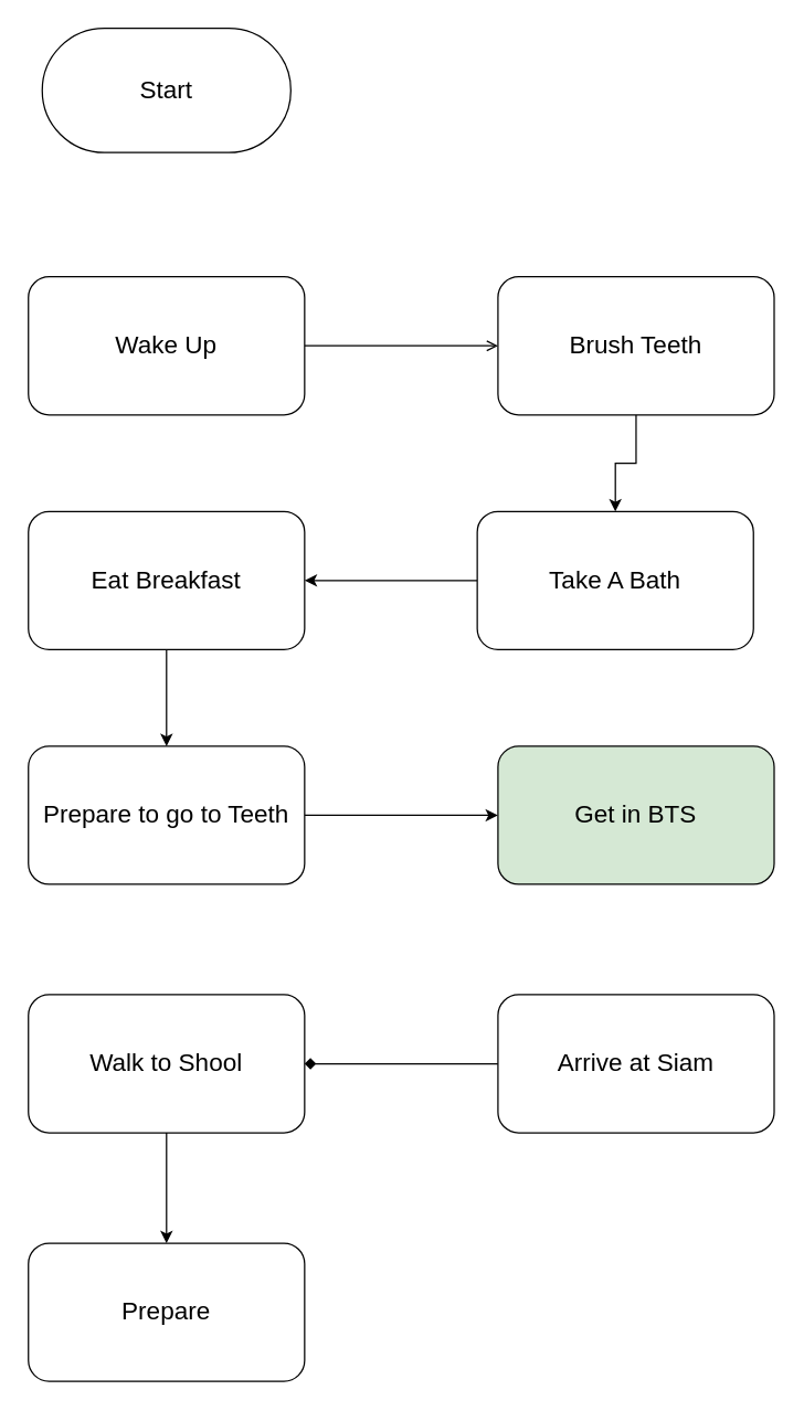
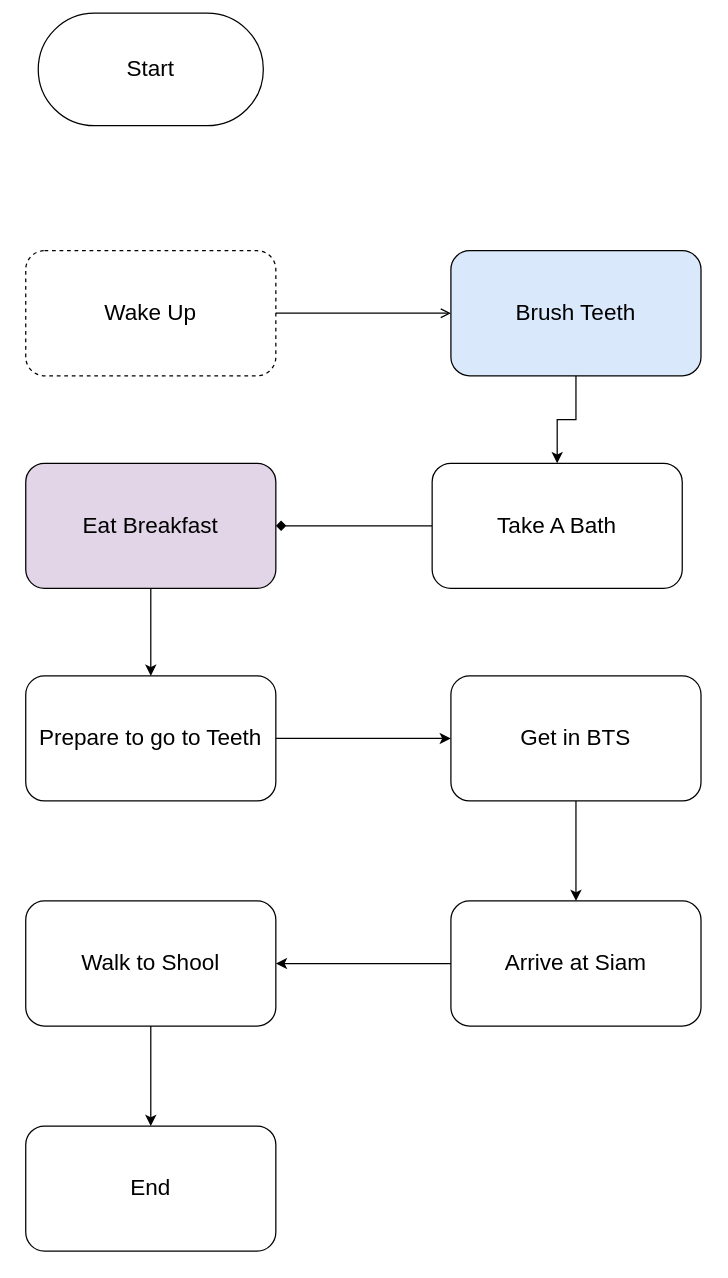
- <mxCell id="2" value="Start" style="rounded=1;whiteSpace=wrap;html=1;fontSize=18;arcSize=50;" vertex="1" parent="1"><mxGeometry x="30" y="20" width="180" height="90" as="geometry" /></mxCell>
+ <mxCell id="2" value="Start" style="rounded=1;whiteSpace=wrap;html=1;fontSize=18;arcSize=50;" vertex="1" parent="1"><mxGeometry x="30" y="10" width="180" height="90" as="geometry" /></mxCell>
- <mxCell id="4" value="Wake Up" style="rounded=1;whiteSpace=wrap;html=1;fontSize=18;" vertex="1" parent="1"><mxGeometry x="20" y="200" width="200" height="100" as="geometry" /></mxCell>
+ <mxCell id="4" value="Wake Up" style="rounded=1;whiteSpace=wrap;html=1;fontSize=18;dashed=1;" vertex="1" parent="1"><mxGeometry x="20" y="200" width="200" height="100" as="geometry" /></mxCell>
- <mxCell id="6" value="Brush Teeth" style="rounded=1;whiteSpace=wrap;html=1;fontSize=18;" vertex="1" parent="1"><mxGeometry x="360" y="200" width="200" height="100" as="geometry" /></mxCell>
+ <mxCell id="6" value="Brush Teeth" style="rounded=1;whiteSpace=wrap;html=1;fontSize=18;fillColor=#dae8fc;" vertex="1" parent="1"><mxGeometry x="360" y="200" width="200" height="100" as="geometry" /></mxCell>
- <mxCell id="10" value="Eat Breakfast" style="rounded=1;whiteSpace=wrap;html=1;fontSize=18;" vertex="1" parent="1"><mxGeometry x="20" y="370" width="200" height="100" as="geometry" /></mxCell>
+ <mxCell id="10" value="Eat Breakfast" style="rounded=1;whiteSpace=wrap;html=1;fontSize=18;fillColor=#e1d5e7;" vertex="1" parent="1"><mxGeometry x="20" y="370" width="200" height="100" as="geometry" /></mxCell>
- <mxCell id="7" style="edgeStyle=orthogonalEdgeStyle;rounded=0;orthogonalLoop=1;jettySize=auto;html=1;fontSize=18;" edge="1" parent="1" source="8" target="10"><mxGeometry relative="1" as="geometry"><mxPoint x="230" y="420" as="targetPoint" /></mxGeometry></mxCell>
+ <mxCell id="7" style="edgeStyle=orthogonalEdgeStyle;rounded=0;orthogonalLoop=1;jettySize=auto;html=1;fontSize=18;endArrow=diamond;" edge="1" parent="1" source="8" target="10"><mxGeometry relative="1" as="geometry"><mxPoint x="230" y="420" as="targetPoint" /></mxGeometry></mxCell>
- <mxCell id="14" value="Get in BTS" style="rounded=1;whiteSpace=wrap;html=1;fontSize=18;fillColor=#d5e8d4;" vertex="1" parent="1"><mxGeometry x="360" y="540" width="200" height="100" as="geometry" /></mxCell>
+ <mxCell id="14" value="Get in BTS" style="rounded=1;whiteSpace=wrap;html=1;fontSize=18;" vertex="1" parent="1"><mxGeometry x="360" y="540" width="200" height="100" as="geometry" /></mxCell>
+ <mxCell id="13" style="edgeStyle=orthogonalEdgeStyle;rounded=0;orthogonalLoop=1;jettySize=auto;html=1;fontSize=18;" edge="1" parent="1" source="14" target="16"><mxGeometry relative="1" as="geometry"><mxPoint x="460" y="750" as="targetPoint" /></mxGeometry></mxCell>
- <mxCell id="15" style="edgeStyle=orthogonalEdgeStyle;rounded=0;orthogonalLoop=1;jettySize=auto;html=1;fontSize=18;endArrow=diamond;" edge="1" parent="1" source="16" target="18"><mxGeometry relative="1" as="geometry"><mxPoint x="180" y="770" as="targetPoint" /></mxGeometry></mxCell>
+ <mxCell id="15" style="edgeStyle=orthogonalEdgeStyle;rounded=0;orthogonalLoop=1;jettySize=auto;html=1;fontSize=18;" edge="1" parent="1" source="16" target="18"><mxGeometry relative="1" as="geometry"><mxPoint x="180" y="770" as="targetPoint" /></mxGeometry></mxCell>
- <mxCell id="19" value="Prepare" style="rounded=1;whiteSpace=wrap;html=1;fontSize=18;" vertex="1" parent="1"><mxGeometry x="20" y="900" width="200" height="100" as="geometry" /></mxCell>
+ <mxCell id="19" value="End" style="rounded=1;whiteSpace=wrap;html=1;fontSize=18;" vertex="1" parent="1"><mxGeometry x="20" y="900" width="200" height="100" as="geometry" /></mxCell>
